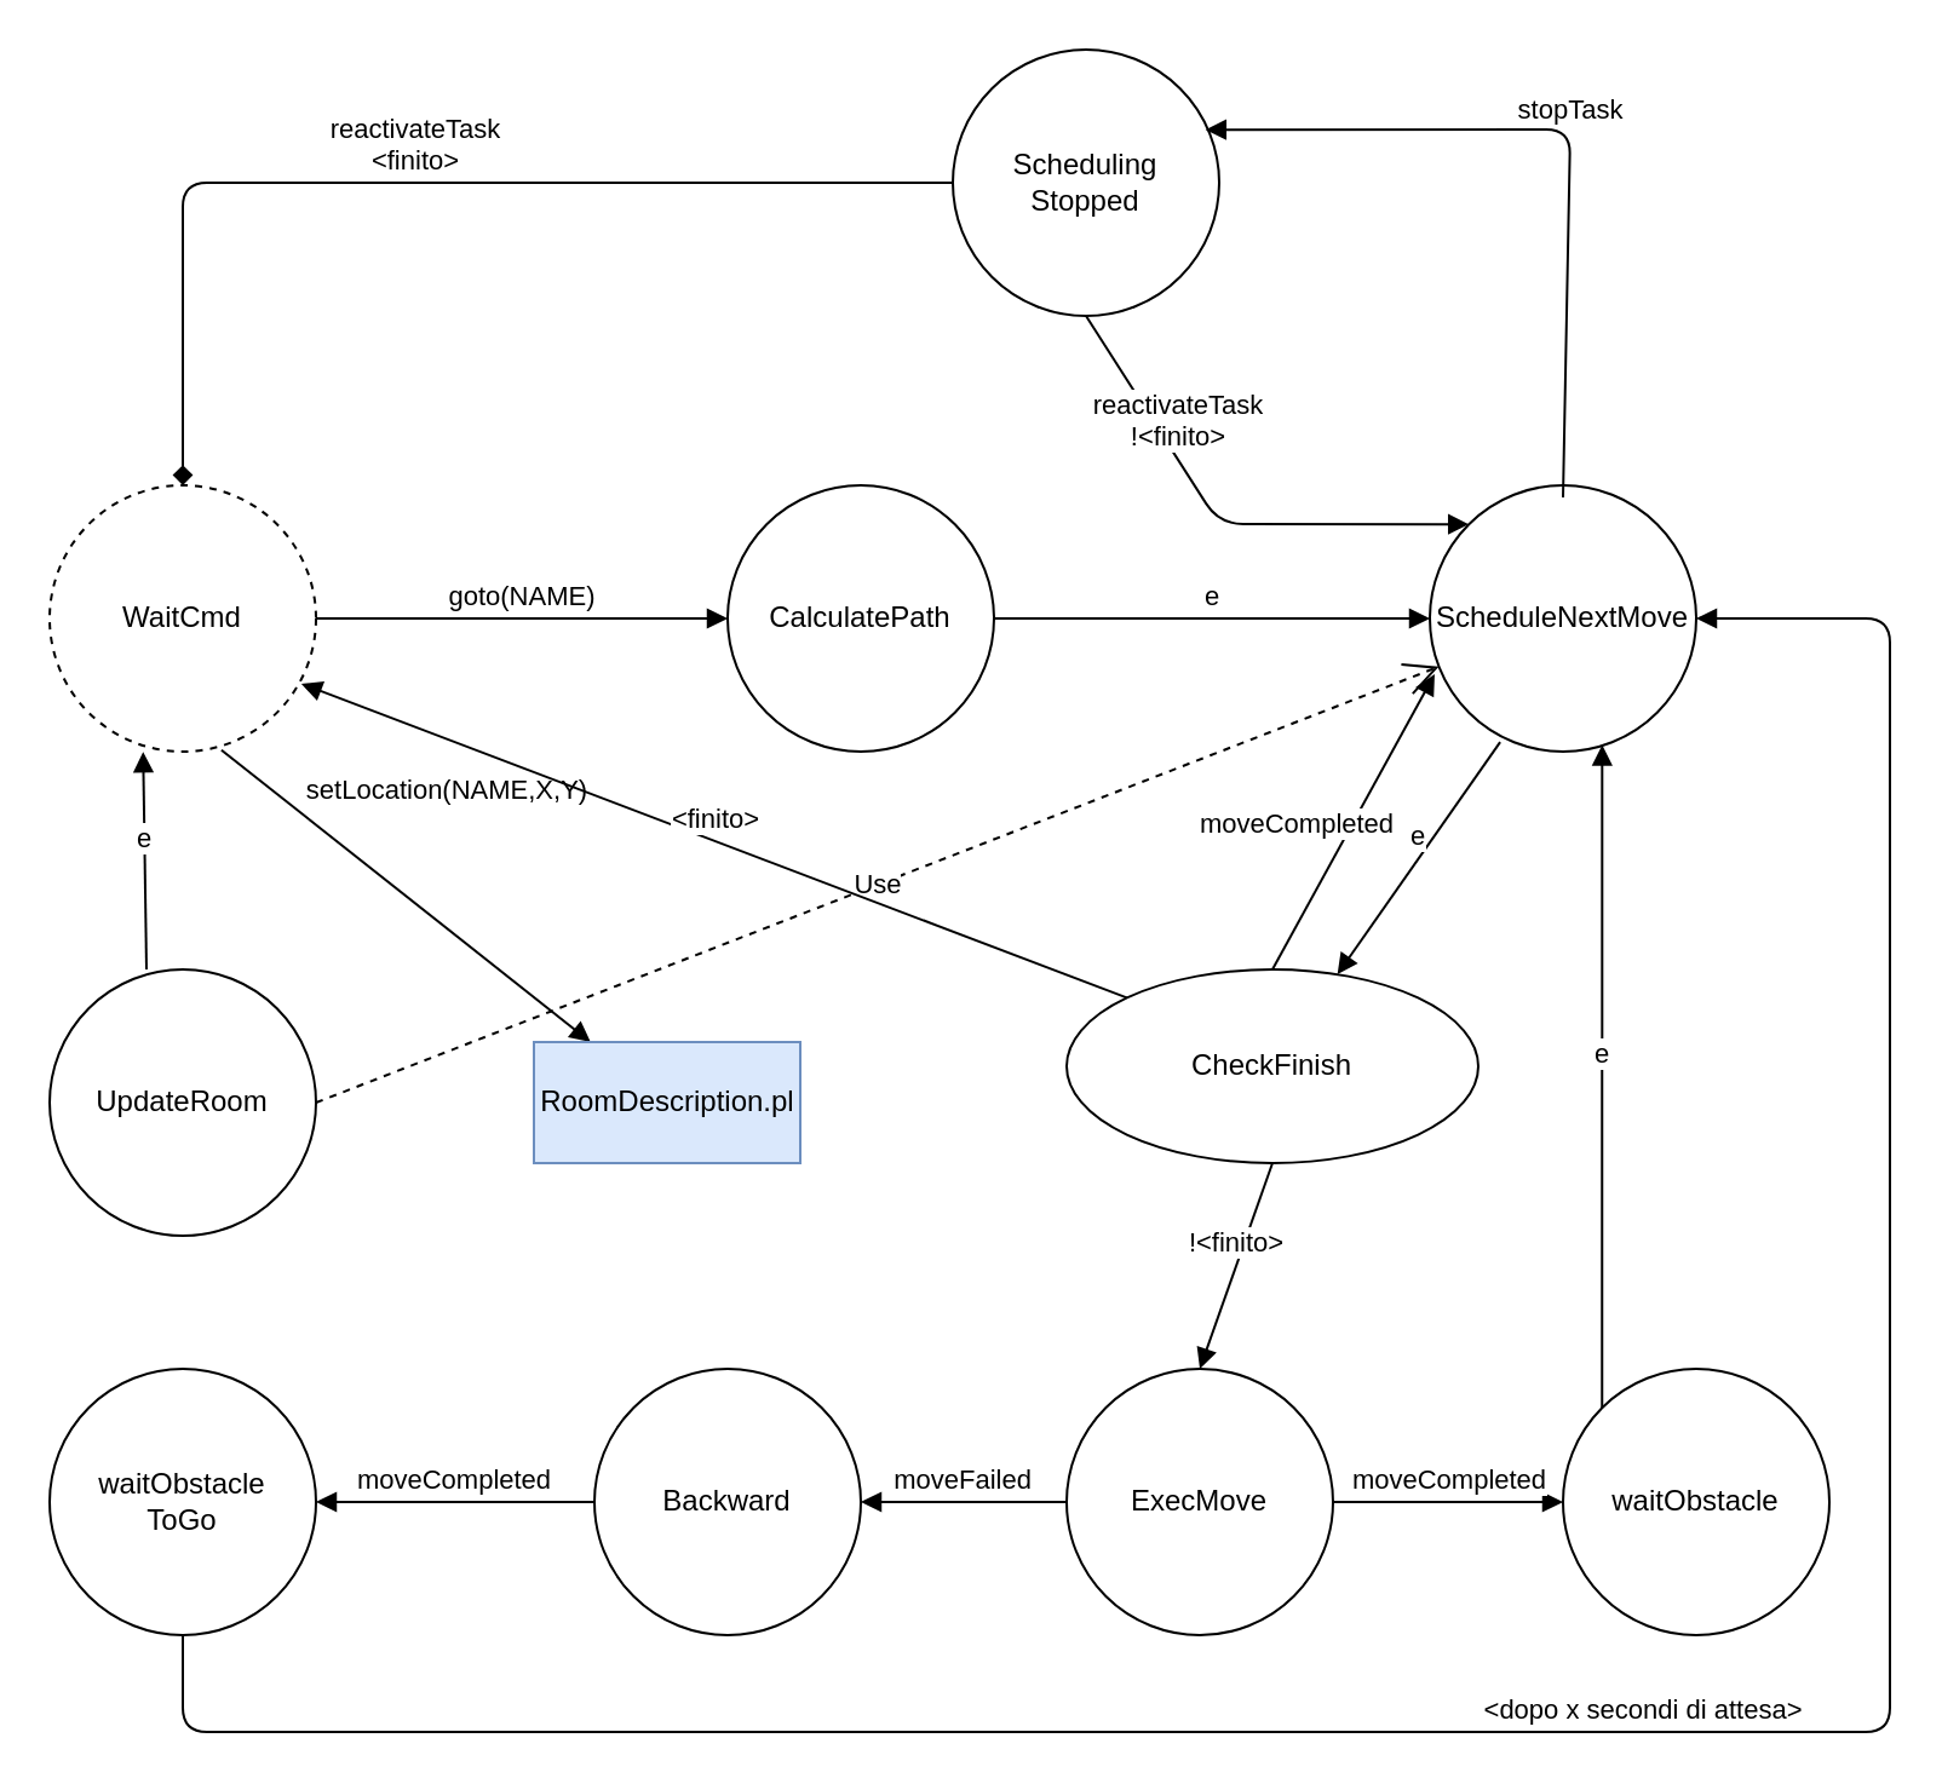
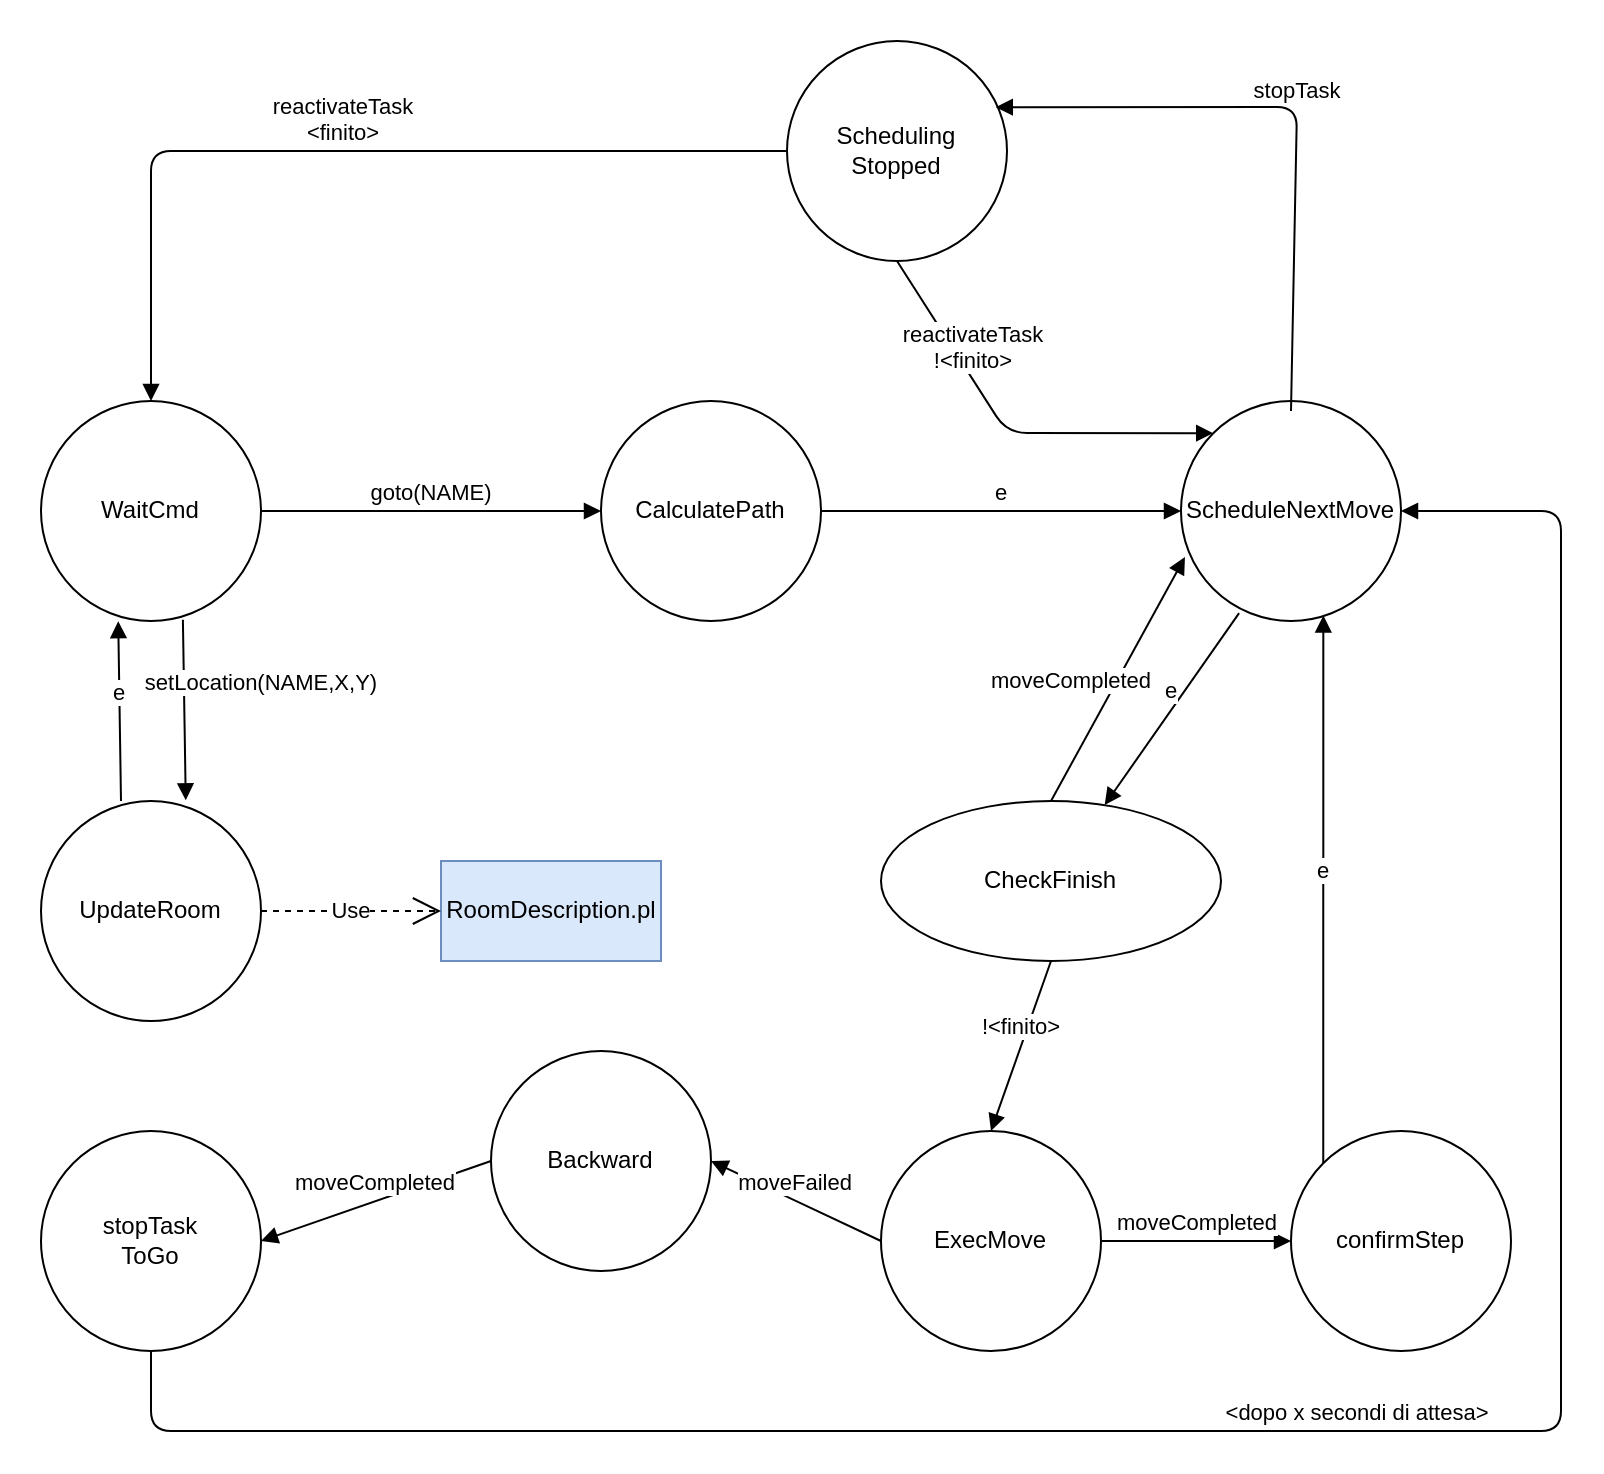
- <mxCell id="28" value="reactivateTask&lt;br&gt;&amp;lt;finito&amp;gt;" style="html=1;verticalAlign=bottom;endArrow=diamond;entryX=0.5;entryY=0;entryDx=0;entryDy=0;exitX=0;exitY=0.5;exitDx=0;exitDy=0;" edge="1" parent="1" source="15" target="2"><mxGeometry width="80" relative="1" as="geometry"><mxPoint x="448" y="125" as="sourcePoint" /><mxPoint x="98" y="745" as="targetPoint" /><Array as="points"><mxPoint x="75" y="75" /></Array></mxGeometry></mxCell>
+ <mxCell id="28" value="reactivateTask&lt;br&gt;&amp;lt;finito&amp;gt;" style="html=1;verticalAlign=bottom;endArrow=block;entryX=0.5;entryY=0;entryDx=0;entryDy=0;exitX=0;exitY=0.5;exitDx=0;exitDy=0;" edge="1" parent="1" source="15" target="2"><mxGeometry width="80" relative="1" as="geometry"><mxPoint x="448" y="125" as="sourcePoint" /><mxPoint x="98" y="745" as="targetPoint" /><Array as="points"><mxPoint x="75" y="75" /></Array></mxGeometry></mxCell>
- <mxCell id="2" value="WaitCmd" style="ellipse;whiteSpace=wrap;html=1;dashed=1;" vertex="1" parent="1"><mxGeometry x="20" y="200" width="110" height="110" as="geometry" /></mxCell>
+ <mxCell id="2" value="WaitCmd" style="ellipse;whiteSpace=wrap;html=1;" vertex="1" parent="1"><mxGeometry x="20" y="200" width="110" height="110" as="geometry" /></mxCell>
- <mxCell id="17" value="&amp;lt;finito&amp;gt;" style="html=1;verticalAlign=bottom;endArrow=block;exitX=0;exitY=0;exitDx=0;exitDy=0;entryX=0.945;entryY=0.745;entryDx=0;entryDy=0;entryPerimeter=0;" edge="1" parent="1" source="5" target="2"><mxGeometry width="80" relative="1" as="geometry"><mxPoint x="300" y="525" as="sourcePoint" /><mxPoint x="380" y="525" as="targetPoint" /></mxGeometry></mxCell>
- <mxCell id="14" value="Use" style="endArrow=open;endSize=12;dashed=1;html=1;exitX=1;exitY=0.5;exitDx=0;exitDy=0;" edge="1" parent="1" source="6" target="4"><mxGeometry width="160" relative="1" as="geometry"><mxPoint x="427" y="440" as="sourcePoint" /><mxPoint x="427" y="380" as="targetPoint" /></mxGeometry></mxCell>
+ <mxCell id="14" value="Use" style="endArrow=open;endSize=12;dashed=1;html=1;exitX=1;exitY=0.5;exitDx=0;exitDy=0;entryX=0;entryY=0.5;entryDx=0;entryDy=0;" edge="1" parent="1" source="6" target="13"><mxGeometry width="160" relative="1" as="geometry"><mxPoint x="427" y="440" as="sourcePoint" /><mxPoint x="427" y="380" as="targetPoint" /></mxGeometry></mxCell>
- <mxCell id="11" value="setLocation(NAME,X,Y)" style="html=1;verticalAlign=bottom;endArrow=block;exitX=0.645;exitY=0.994;exitDx=0;exitDy=0;exitPerimeter=0;" edge="1" parent="1" source="2" target="13"><mxGeometry x="-0.086" y="38" width="80" relative="1" as="geometry"><mxPoint x="180" y="370" as="sourcePoint" /><mxPoint x="260" y="370" as="targetPoint" /><mxPoint as="offset" /></mxGeometry></mxCell>
+ <mxCell id="11" value="setLocation(NAME,X,Y)" style="html=1;verticalAlign=bottom;endArrow=block;exitX=0.645;exitY=0.994;exitDx=0;exitDy=0;exitPerimeter=0;entryX=0.658;entryY=-0.003;entryDx=0;entryDy=0;entryPerimeter=0;" edge="1" parent="1" source="2" target="6"><mxGeometry x="-0.086" y="38" width="80" relative="1" as="geometry"><mxPoint x="180" y="370" as="sourcePoint" /><mxPoint x="260" y="370" as="targetPoint" /><mxPoint as="offset" /></mxGeometry></mxCell>
- <mxCell id="24" value="waitObstacle&lt;br&gt;ToGo" style="ellipse;whiteSpace=wrap;html=1;" vertex="1" parent="1"><mxGeometry x="20" y="565" width="110" height="110" as="geometry" /></mxCell>
+ <mxCell id="24" value="stopTask&lt;br&gt;ToGo" style="ellipse;whiteSpace=wrap;html=1;" vertex="1" parent="1"><mxGeometry x="20" y="565" width="110" height="110" as="geometry" /></mxCell>
- <mxCell id="23" value="Backward" style="ellipse;whiteSpace=wrap;html=1;" vertex="1" parent="1"><mxGeometry x="245" y="565" width="110" height="110" as="geometry" /></mxCell>
+ <mxCell id="23" value="Backward" style="ellipse;whiteSpace=wrap;html=1;" vertex="1" parent="1"><mxGeometry x="245" y="525" width="110" height="110" as="geometry" /></mxCell>
- <mxCell id="20" value="waitObstacle" style="ellipse;whiteSpace=wrap;html=1;" vertex="1" parent="1"><mxGeometry x="645" y="565" width="110" height="110" as="geometry" /></mxCell>
+ <mxCell id="20" value="confirmStep" style="ellipse;whiteSpace=wrap;html=1;" vertex="1" parent="1"><mxGeometry x="645" y="565" width="110" height="110" as="geometry" /></mxCell>
